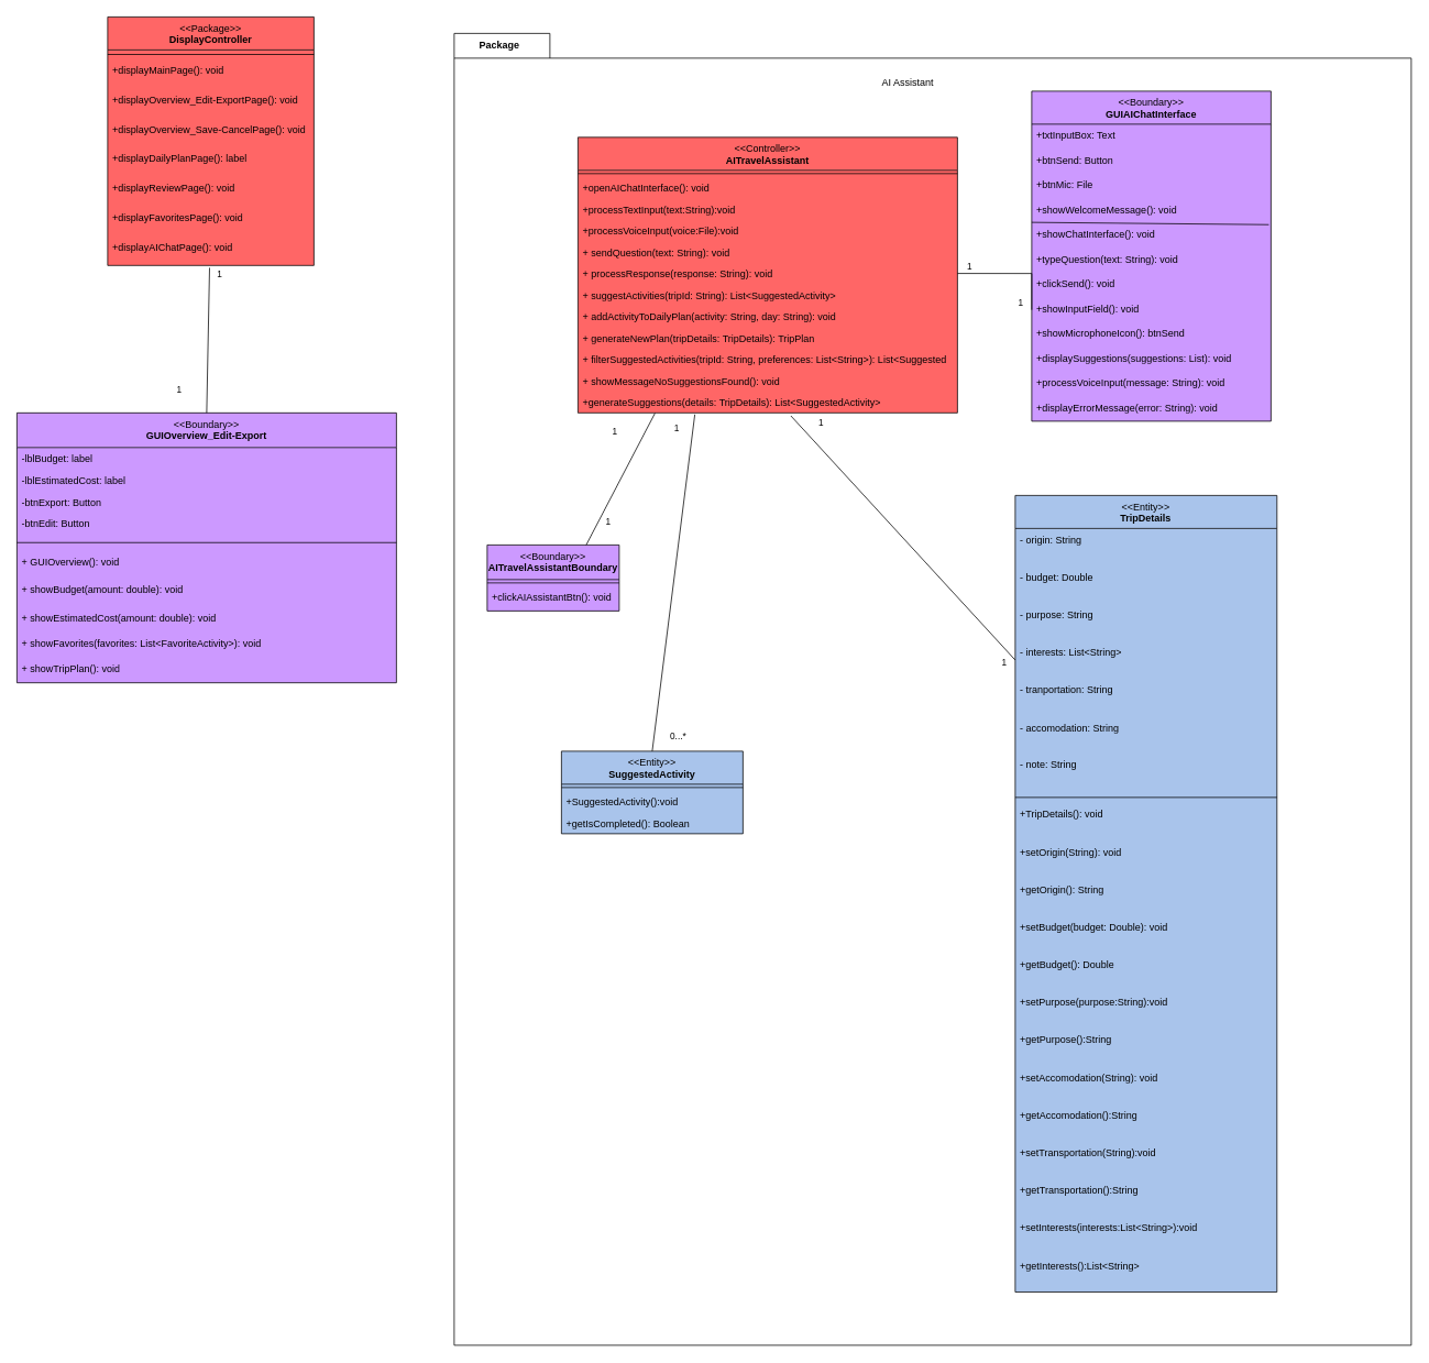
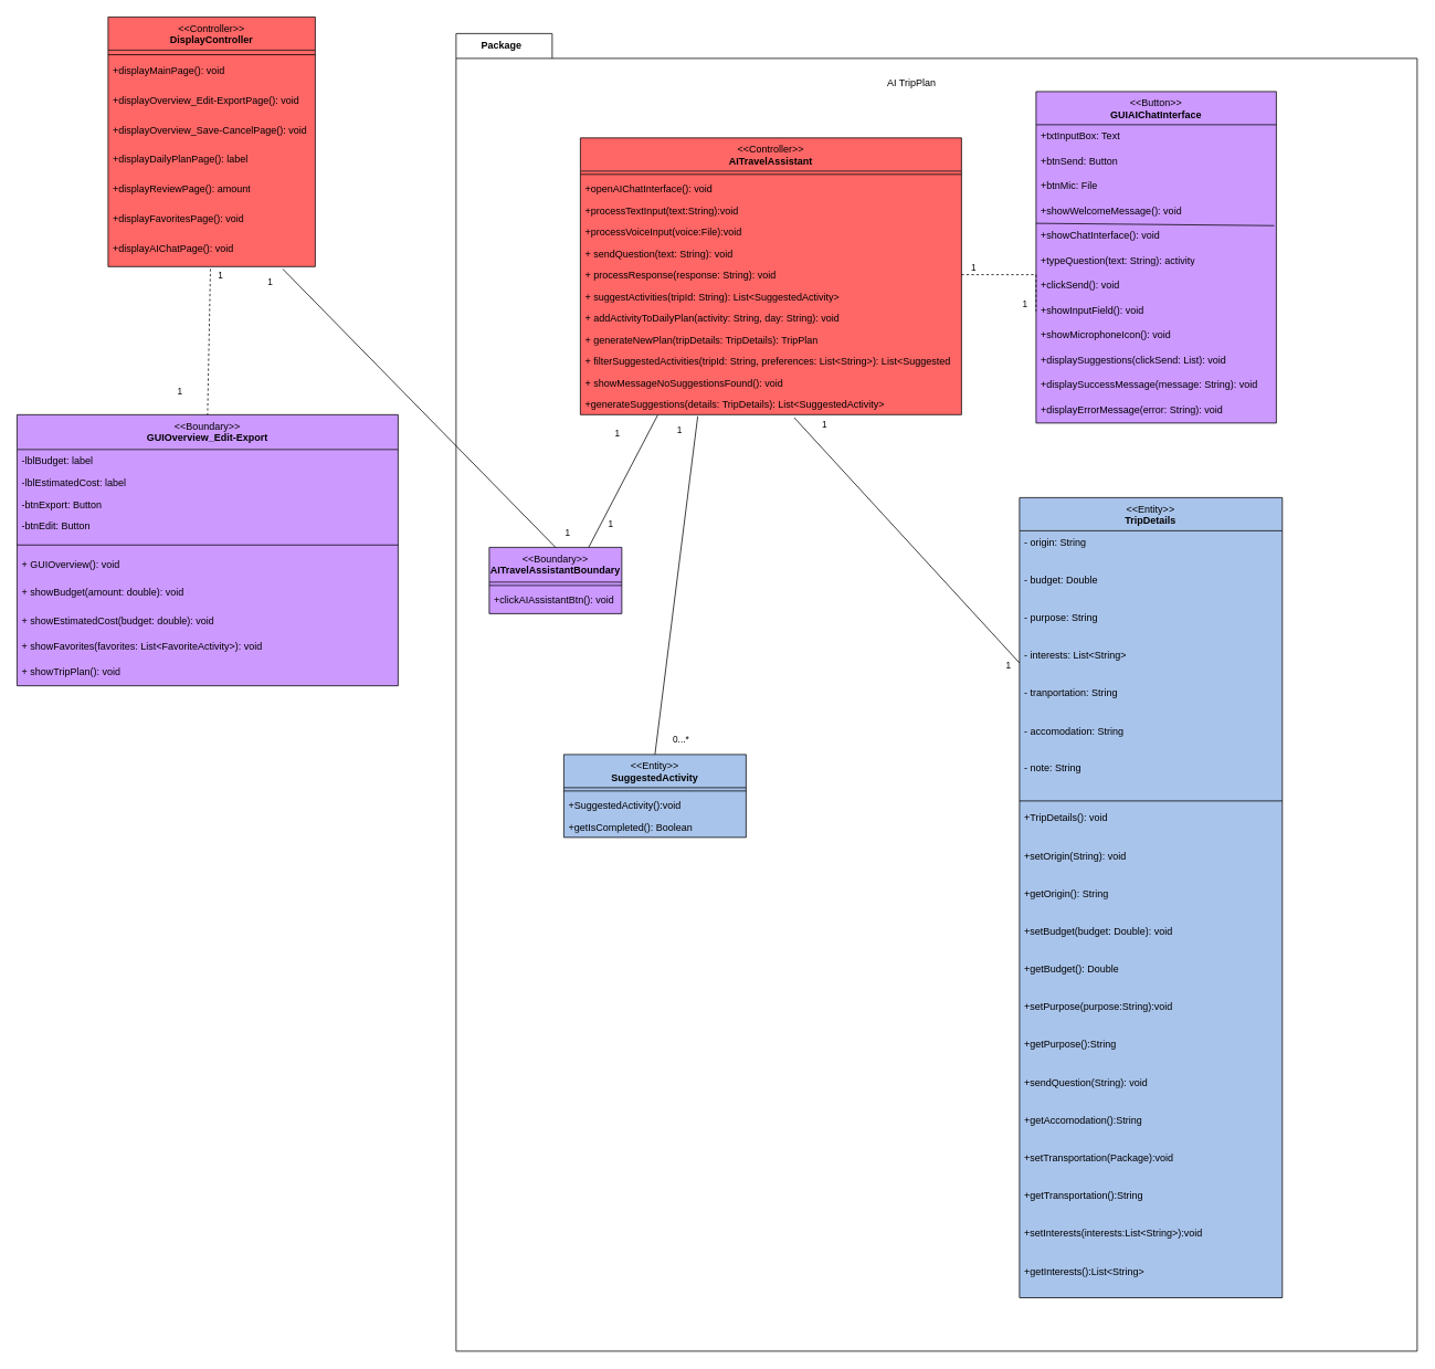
- <mxCell id="44" value="&lt;div&gt;&lt;span style=&quot;font-weight: normal;&quot;&gt;&amp;lt;&amp;lt;Package&amp;gt;&amp;gt;&lt;/span&gt;&lt;/div&gt;DisplayController" style="swimlane;fontStyle=1;align=center;verticalAlign=top;childLayout=stackLayout;horizontal=1;startSize=40;horizontalStack=0;resizeParent=1;resizeParentMax=0;resizeLast=0;collapsible=1;marginBottom=0;whiteSpace=wrap;html=1;strokeColor=default;swimlaneFillColor=#FF6666;fontFamily=Helvetica;fontSize=12;fontColor=default;fillColor=#FF6666;" parent="1" vertex="1"><mxGeometry x="130" y="20" width="250" height="301.25" as="geometry" /></mxCell>
+ <mxCell id="44" value="&lt;div&gt;&lt;span style=&quot;font-weight: normal;&quot;&gt;&amp;lt;&amp;lt;Controller&amp;gt;&amp;gt;&lt;/span&gt;&lt;/div&gt;DisplayController" style="swimlane;fontStyle=1;align=center;verticalAlign=top;childLayout=stackLayout;horizontal=1;startSize=40;horizontalStack=0;resizeParent=1;resizeParentMax=0;resizeLast=0;collapsible=1;marginBottom=0;whiteSpace=wrap;html=1;strokeColor=default;swimlaneFillColor=#FF6666;fontFamily=Helvetica;fontSize=12;fontColor=default;fillColor=#FF6666;" parent="1" vertex="1"><mxGeometry x="130" y="20" width="250" height="301.25" as="geometry" /></mxCell>
- <mxCell id="3" value="AI Assistant" style="html=1;strokeColor=none;resizeWidth=1;resizeHeight=1;fillColor=none;part=1;connectable=0;allowArrows=0;deletable=0;whiteSpace=wrap;" parent="1" vertex="1"><mxGeometry x="640" y="30" width="920" height="80" as="geometry"><mxPoint y="30" as="offset" /></mxGeometry></mxCell>
+ <mxCell id="3" value="AI TripPlan" style="html=1;strokeColor=none;resizeWidth=1;resizeHeight=1;fillColor=none;part=1;connectable=0;allowArrows=0;deletable=0;whiteSpace=wrap;" parent="1" vertex="1"><mxGeometry x="640" y="30" width="920" height="80" as="geometry"><mxPoint y="30" as="offset" /></mxGeometry></mxCell>
- <mxCell id="17" value="&lt;div&gt;&lt;span style=&quot;font-weight: normal;&quot;&gt;&amp;lt;&amp;lt;Boundary&amp;gt;&amp;gt;&lt;/span&gt;&lt;/div&gt;GUIAIChatInterface" style="swimlane;fontStyle=1;align=center;verticalAlign=top;childLayout=stackLayout;horizontal=1;startSize=40;horizontalStack=0;resizeParent=1;resizeParentMax=0;resizeLast=0;collapsible=1;marginBottom=0;whiteSpace=wrap;html=1;strokeColor=default;swimlaneFillColor=#CC99FF;fontFamily=Helvetica;fontSize=12;fontColor=default;fillColor=#CC99FF;" parent="1" vertex="1"><mxGeometry x="1250" y="110" width="290" height="400" as="geometry" /></mxCell>
+ <mxCell id="17" value="&lt;div&gt;&lt;span style=&quot;font-weight: normal;&quot;&gt;&amp;lt;&amp;lt;Button&amp;gt;&amp;gt;&lt;/span&gt;&lt;/div&gt;GUIAIChatInterface" style="swimlane;fontStyle=1;align=center;verticalAlign=top;childLayout=stackLayout;horizontal=1;startSize=40;horizontalStack=0;resizeParent=1;resizeParentMax=0;resizeLast=0;collapsible=1;marginBottom=0;whiteSpace=wrap;html=1;strokeColor=default;swimlaneFillColor=#CC99FF;fontFamily=Helvetica;fontSize=12;fontColor=default;fillColor=#CC99FF;" parent="1" vertex="1"><mxGeometry x="1250" y="110" width="290" height="400" as="geometry" /></mxCell>
- <mxCell id="50" value="+displayReviewPage(): void" style="text;strokeColor=none;fillColor=none;align=left;verticalAlign=top;spacingLeft=4;spacingRight=4;overflow=hidden;rotatable=0;points=[[0,0.5],[1,0.5]];portConstraint=eastwest;whiteSpace=wrap;html=1;fontFamily=Helvetica;fontSize=12;fontColor=default;fontStyle=0;horizontal=1;" parent="44" vertex="1"><mxGeometry y="194" width="250" height="35.75" as="geometry" /></mxCell>
+ <mxCell id="50" value="+displayReviewPage(): amount" style="text;strokeColor=none;fillColor=none;align=left;verticalAlign=top;spacingLeft=4;spacingRight=4;overflow=hidden;rotatable=0;points=[[0,0.5],[1,0.5]];portConstraint=eastwest;whiteSpace=wrap;html=1;fontFamily=Helvetica;fontSize=12;fontColor=default;fontStyle=0;horizontal=1;" parent="44" vertex="1"><mxGeometry y="194" width="250" height="35.75" as="geometry" /></mxCell>
- <mxCell id="23" value="+typeQuestion(text: String): void" style="text;strokeColor=none;fillColor=none;align=left;verticalAlign=top;spacingLeft=4;spacingRight=4;overflow=hidden;rotatable=0;points=[[0,0.5],[1,0.5]];portConstraint=eastwest;whiteSpace=wrap;html=1;fontFamily=Helvetica;fontSize=12;fontColor=default;fontStyle=0;horizontal=1;" parent="17" vertex="1"><mxGeometry y="190" width="290" height="30" as="geometry" /></mxCell>
+ <mxCell id="23" value="+typeQuestion(text: String): activity" style="text;strokeColor=none;fillColor=none;align=left;verticalAlign=top;spacingLeft=4;spacingRight=4;overflow=hidden;rotatable=0;points=[[0,0.5],[1,0.5]];portConstraint=eastwest;whiteSpace=wrap;html=1;fontFamily=Helvetica;fontSize=12;fontColor=default;fontStyle=0;horizontal=1;" parent="17" vertex="1"><mxGeometry y="190" width="290" height="30" as="geometry" /></mxCell>
- <mxCell id="31" value="" style="endArrow=none;html=1;edgeStyle=orthogonalEdgeStyle;rounded=0;exitX=1;exitY=0.5;exitDx=0;exitDy=0;entryX=0;entryY=0.5;entryDx=0;entryDy=0;" parent="1" source="10" target="25" edge="1"><mxGeometry relative="1" as="geometry"><mxPoint x="1040" y="420" as="sourcePoint" /><mxPoint x="1200" y="420" as="targetPoint" /><Array as="points"><mxPoint x="1250" y="331" /></Array></mxGeometry></mxCell>
+ <mxCell id="31" value="" style="endArrow=none;html=1;edgeStyle=orthogonalEdgeStyle;rounded=0;exitX=1;exitY=0.5;exitDx=0;exitDy=0;entryX=0;entryY=0.5;entryDx=0;entryDy=0;dashed=1;" parent="1" source="10" target="25" edge="1"><mxGeometry relative="1" as="geometry"><mxPoint x="1040" y="420" as="sourcePoint" /><mxPoint x="1200" y="420" as="targetPoint" /><Array as="points"><mxPoint x="1250" y="331" /></Array></mxGeometry></mxCell>
- <mxCell id="26" value="+showMicrophoneIcon(): btnSend" style="text;strokeColor=none;fillColor=none;align=left;verticalAlign=top;spacingLeft=4;spacingRight=4;overflow=hidden;rotatable=0;points=[[0,0.5],[1,0.5]];portConstraint=eastwest;whiteSpace=wrap;html=1;fontFamily=Helvetica;fontSize=12;fontColor=default;fontStyle=0;horizontal=1;" parent="17" vertex="1"><mxGeometry y="280" width="290" height="30" as="geometry" /></mxCell>
+ <mxCell id="26" value="+showMicrophoneIcon(): void" style="text;strokeColor=none;fillColor=none;align=left;verticalAlign=top;spacingLeft=4;spacingRight=4;overflow=hidden;rotatable=0;points=[[0,0.5],[1,0.5]];portConstraint=eastwest;whiteSpace=wrap;html=1;fontFamily=Helvetica;fontSize=12;fontColor=default;fontStyle=0;horizontal=1;" parent="17" vertex="1"><mxGeometry y="280" width="290" height="30" as="geometry" /></mxCell>
- <mxCell id="95" value="" style="endArrow=none;html=1;rounded=0;exitX=0.494;exitY=1.079;exitDx=0;exitDy=0;entryX=0.5;entryY=0;entryDx=0;entryDy=0;exitPerimeter=0;" parent="1" source="52" target="84" edge="1"><mxGeometry relative="1" as="geometry"><mxPoint x="579" y="722" as="sourcePoint" /><mxPoint x="250" y="386" as="targetPoint" /></mxGeometry></mxCell>
+ <mxCell id="95" value="" style="endArrow=none;html=1;rounded=0;exitX=0.494;exitY=1.079;exitDx=0;exitDy=0;entryX=0.5;entryY=0;entryDx=0;entryDy=0;exitPerimeter=0;dashed=1;" parent="1" source="52" target="84" edge="1"><mxGeometry relative="1" as="geometry"><mxPoint x="579" y="722" as="sourcePoint" /><mxPoint x="250" y="386" as="targetPoint" /></mxGeometry></mxCell>
- <mxCell id="27" value="+displaySuggestions(suggestions: List&lt;SuggestedActivity&gt;): void" style="text;strokeColor=none;fillColor=none;align=left;verticalAlign=top;spacingLeft=4;spacingRight=4;overflow=hidden;rotatable=0;points=[[0,0.5],[1,0.5]];portConstraint=eastwest;whiteSpace=wrap;html=1;fontFamily=Helvetica;fontSize=12;fontColor=default;fontStyle=0;horizontal=1;" parent="17" vertex="1"><mxGeometry y="310" width="290" height="30" as="geometry" /></mxCell>
+ <mxCell id="27" value="+displaySuggestions(clickSend: List&lt;SuggestedActivity&gt;): void" style="text;strokeColor=none;fillColor=none;align=left;verticalAlign=top;spacingLeft=4;spacingRight=4;overflow=hidden;rotatable=0;points=[[0,0.5],[1,0.5]];portConstraint=eastwest;whiteSpace=wrap;html=1;fontFamily=Helvetica;fontSize=12;fontColor=default;fontStyle=0;horizontal=1;" parent="17" vertex="1"><mxGeometry y="310" width="290" height="30" as="geometry" /></mxCell>
- <mxCell id="28" value="+processVoiceInput(message: String): void" style="text;strokeColor=none;fillColor=none;align=left;verticalAlign=top;spacingLeft=4;spacingRight=4;overflow=hidden;rotatable=0;points=[[0,0.5],[1,0.5]];portConstraint=eastwest;whiteSpace=wrap;html=1;fontFamily=Helvetica;fontSize=12;fontColor=default;fontStyle=0;horizontal=1;" parent="17" vertex="1"><mxGeometry y="340" width="290" height="30" as="geometry" /></mxCell>
+ <mxCell id="28" value="+displaySuccessMessage(message: String): void" style="text;strokeColor=none;fillColor=none;align=left;verticalAlign=top;spacingLeft=4;spacingRight=4;overflow=hidden;rotatable=0;points=[[0,0.5],[1,0.5]];portConstraint=eastwest;whiteSpace=wrap;html=1;fontFamily=Helvetica;fontSize=12;fontColor=default;fontStyle=0;horizontal=1;" parent="17" vertex="1"><mxGeometry y="340" width="290" height="30" as="geometry" /></mxCell>
+ <mxCell id="41" value="" style="endArrow=none;html=1;rounded=0;exitX=0.5;exitY=0;exitDx=0;exitDy=0;entryX=0.843;entryY=1.078;entryDx=0;entryDy=0;entryPerimeter=0;" parent="1" source="38" target="52" edge="1"><mxGeometry relative="1" as="geometry"><mxPoint x="770" y="470" as="sourcePoint" /><mxPoint x="930" y="470" as="targetPoint" /></mxGeometry></mxCell>
+ <mxCell id="42" value="1" style="edgeLabel;resizable=0;html=1;align=left;verticalAlign=bottom;" parent="41" connectable="0" vertex="1"><mxGeometry x="-1" relative="1" as="geometry"><mxPoint x="10" y="-10" as="offset" /></mxGeometry></mxCell>
+ <mxCell id="43" value="1" style="edgeLabel;resizable=0;html=1;align=right;verticalAlign=bottom;" parent="41" connectable="0" vertex="1"><mxGeometry x="1" relative="1" as="geometry"><mxPoint x="-12" y="24" as="offset" /></mxGeometry></mxCell>
- <mxCell id="92" value="+ showEstimatedCost(amount: double): void" style="text;strokeColor=none;fillColor=none;align=left;verticalAlign=top;spacingLeft=4;spacingRight=4;overflow=hidden;rotatable=0;points=[[0,0.5],[1,0.5]];portConstraint=eastwest;whiteSpace=wrap;html=1;fontFamily=Helvetica;fontSize=12;fontColor=default;fontStyle=0;horizontal=1;" parent="84" vertex="1"><mxGeometry y="235.315" width="460" height="30.6" as="geometry" /></mxCell>
+ <mxCell id="92" value="+ showEstimatedCost(budget: double): void" style="text;strokeColor=none;fillColor=none;align=left;verticalAlign=top;spacingLeft=4;spacingRight=4;overflow=hidden;rotatable=0;points=[[0,0.5],[1,0.5]];portConstraint=eastwest;whiteSpace=wrap;html=1;fontFamily=Helvetica;fontSize=12;fontColor=default;fontStyle=0;horizontal=1;" parent="84" vertex="1"><mxGeometry y="235.315" width="460" height="30.6" as="geometry" /></mxCell>
- <mxCell id="69" value="&lt;div&gt;+setAccomodation(String): void&lt;/div&gt;" style="text;align=left;verticalAlign=top;spacingLeft=4;spacingRight=4;overflow=hidden;rotatable=0;points=[[0,0.5],[1,0.5]];portConstraint=eastwest;whiteSpace=wrap;html=1;fillStyle=auto;fontFamily=Helvetica;fontSize=12;fontColor=default;fontStyle=0;horizontal=1;" parent="53" vertex="1"><mxGeometry y="692.038" width="317.241" height="45.573" as="geometry" /></mxCell>
+ <mxCell id="69" value="&lt;div&gt;+sendQuestion(String): void&lt;/div&gt;" style="text;align=left;verticalAlign=top;spacingLeft=4;spacingRight=4;overflow=hidden;rotatable=0;points=[[0,0.5],[1,0.5]];portConstraint=eastwest;whiteSpace=wrap;html=1;fillStyle=auto;fontFamily=Helvetica;fontSize=12;fontColor=default;fontStyle=0;horizontal=1;" parent="53" vertex="1"><mxGeometry y="692.038" width="317.241" height="45.573" as="geometry" /></mxCell>
- <mxCell id="71" value="+setTransportation(String):void" style="text;align=left;verticalAlign=top;spacingLeft=4;spacingRight=4;overflow=hidden;rotatable=0;points=[[0,0.5],[1,0.5]];portConstraint=eastwest;whiteSpace=wrap;html=1;fillStyle=auto;fontFamily=Helvetica;fontSize=12;fontColor=default;fontStyle=0;horizontal=1;" parent="53" vertex="1"><mxGeometry y="783.183" width="317.241" height="45.573" as="geometry" /></mxCell>
+ <mxCell id="71" value="+setTransportation(Package):void" style="text;align=left;verticalAlign=top;spacingLeft=4;spacingRight=4;overflow=hidden;rotatable=0;points=[[0,0.5],[1,0.5]];portConstraint=eastwest;whiteSpace=wrap;html=1;fillStyle=auto;fontFamily=Helvetica;fontSize=12;fontColor=default;fontStyle=0;horizontal=1;" parent="53" vertex="1"><mxGeometry y="783.183" width="317.241" height="45.573" as="geometry" /></mxCell>
